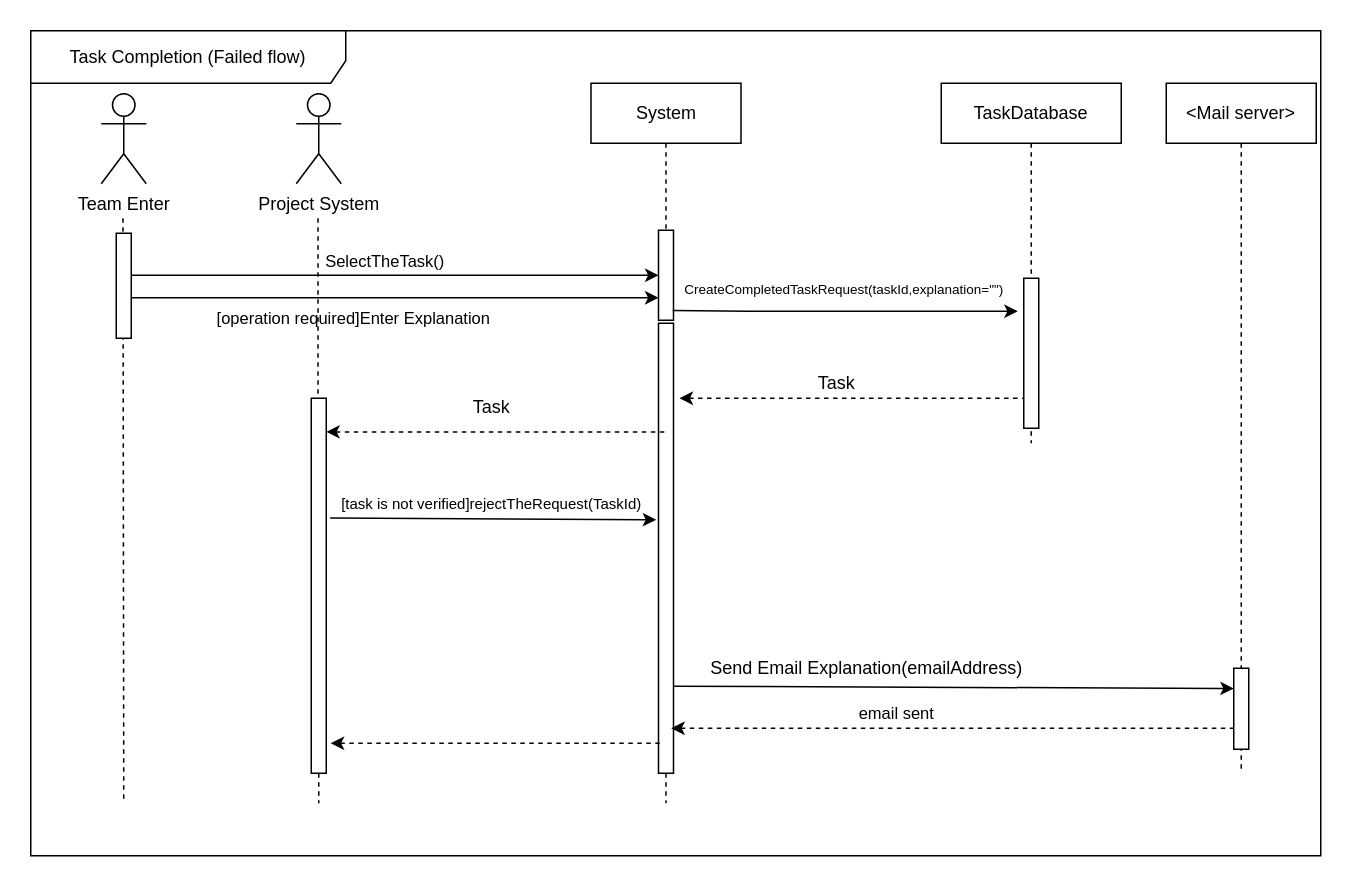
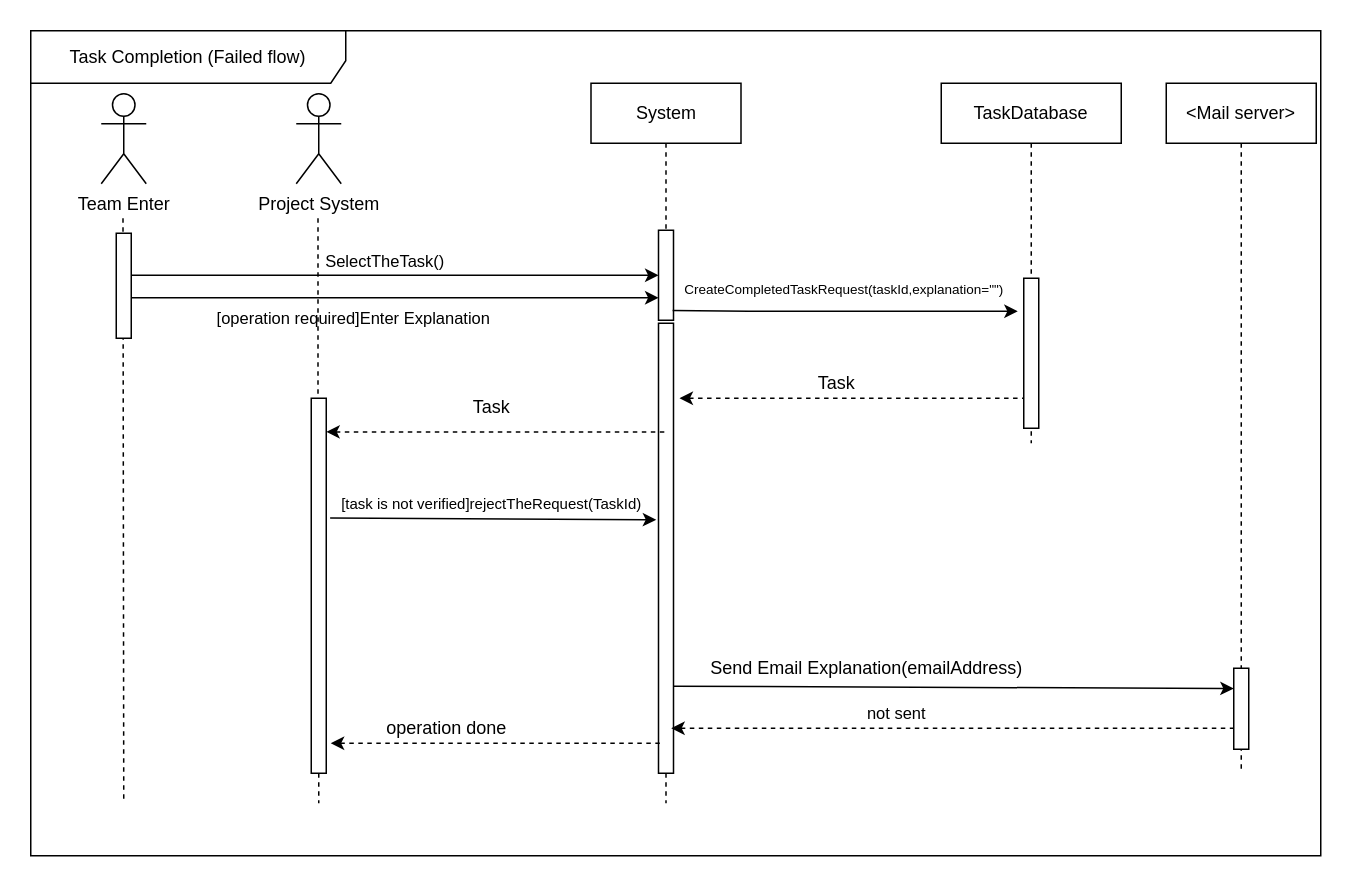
- <mxCell id="29" value="email sent" style="text;html=1;align=center;verticalAlign=middle;resizable=0;points=[];autosize=1;strokeColor=none;fontSize=11;" parent="1" vertex="1"><mxGeometry x="562" y="465" width="70" height="20" as="geometry" /></mxCell>
+ <mxCell id="29" value="not sent" style="text;html=1;align=center;verticalAlign=middle;resizable=0;points=[];autosize=1;strokeColor=none;fontSize=11;" parent="1" vertex="1"><mxGeometry x="562" y="465" width="70" height="20" as="geometry" /></mxCell>
+ <mxCell id="33" value="operation done" style="text;html=1;align=center;verticalAlign=middle;resizable=0;points=[];autosize=1;strokeColor=none;" parent="1" vertex="1"><mxGeometry x="247" y="475" width="100" height="20" as="geometry" /></mxCell>
